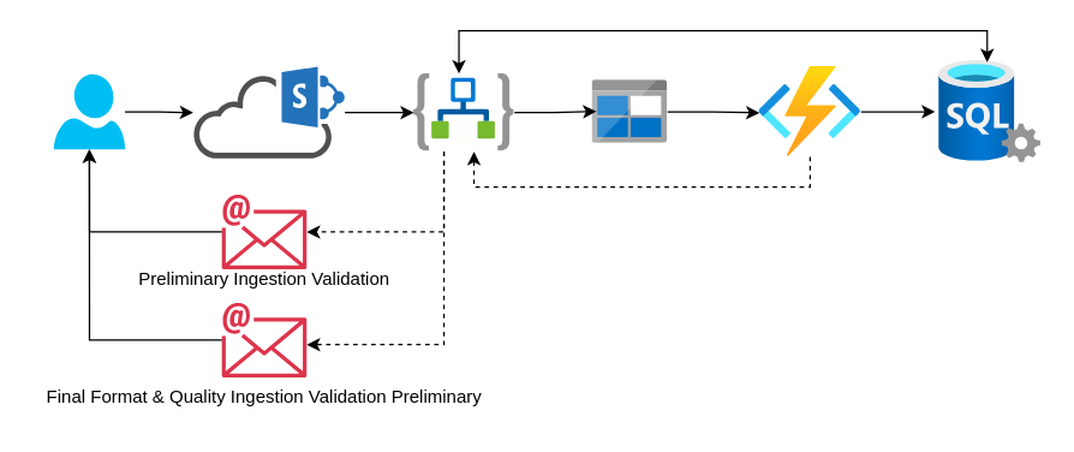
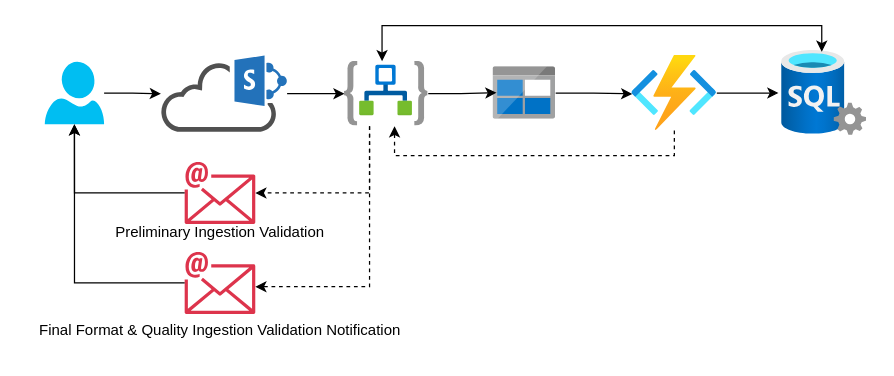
- <mxCell id="22" value="Final Format &amp;amp; Quality Ingestion Validation Preliminary" style="text;html=1;align=center;verticalAlign=middle;resizable=0;points=[];autosize=1;strokeColor=none;fillColor=none;" vertex="1" parent="1"><mxGeometry x="20.26" y="249" width="310" height="30" as="geometry" /></mxCell>
+ <mxCell id="22" value="Final Format &amp;amp; Quality Ingestion Validation Notification" style="text;html=1;align=center;verticalAlign=middle;resizable=0;points=[];autosize=1;strokeColor=none;fillColor=none;" vertex="1" parent="1"><mxGeometry x="20.26" y="249" width="310" height="30" as="geometry" /></mxCell>
